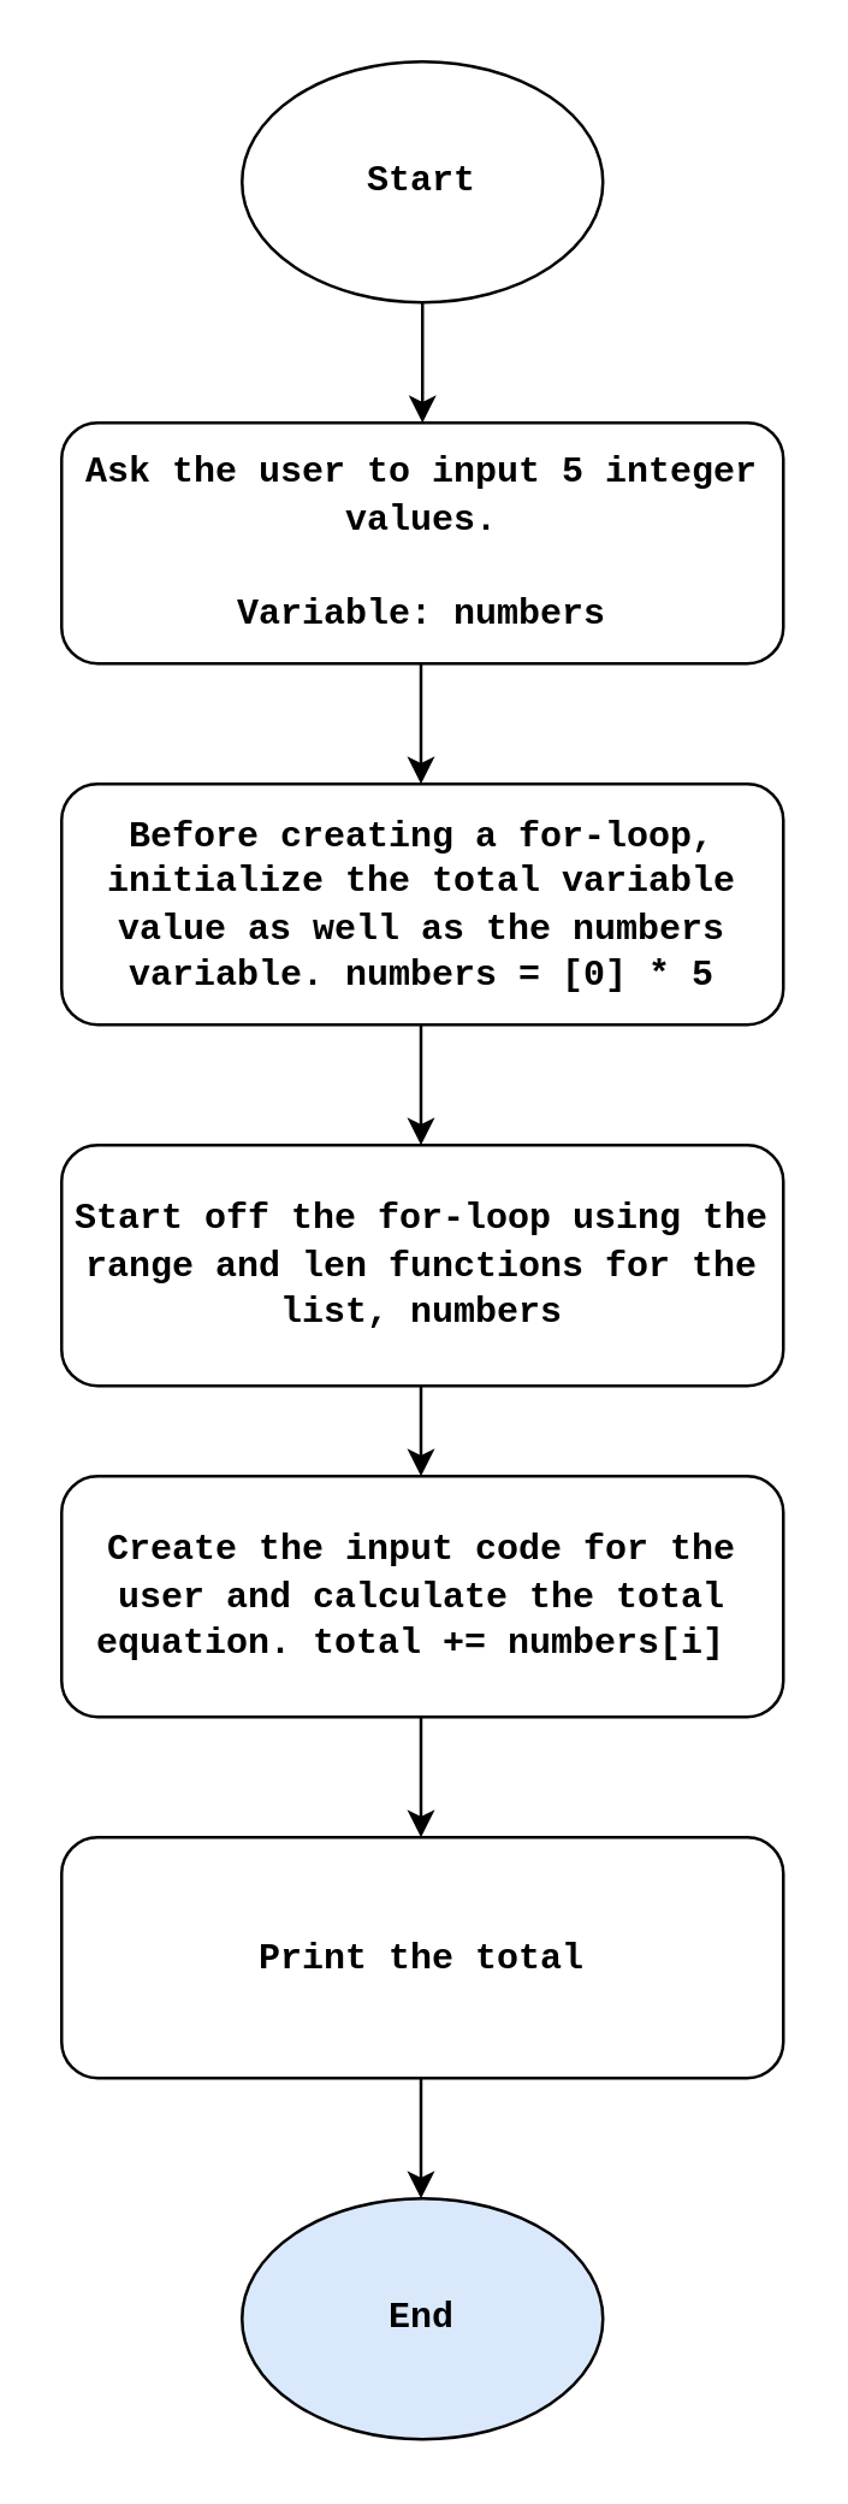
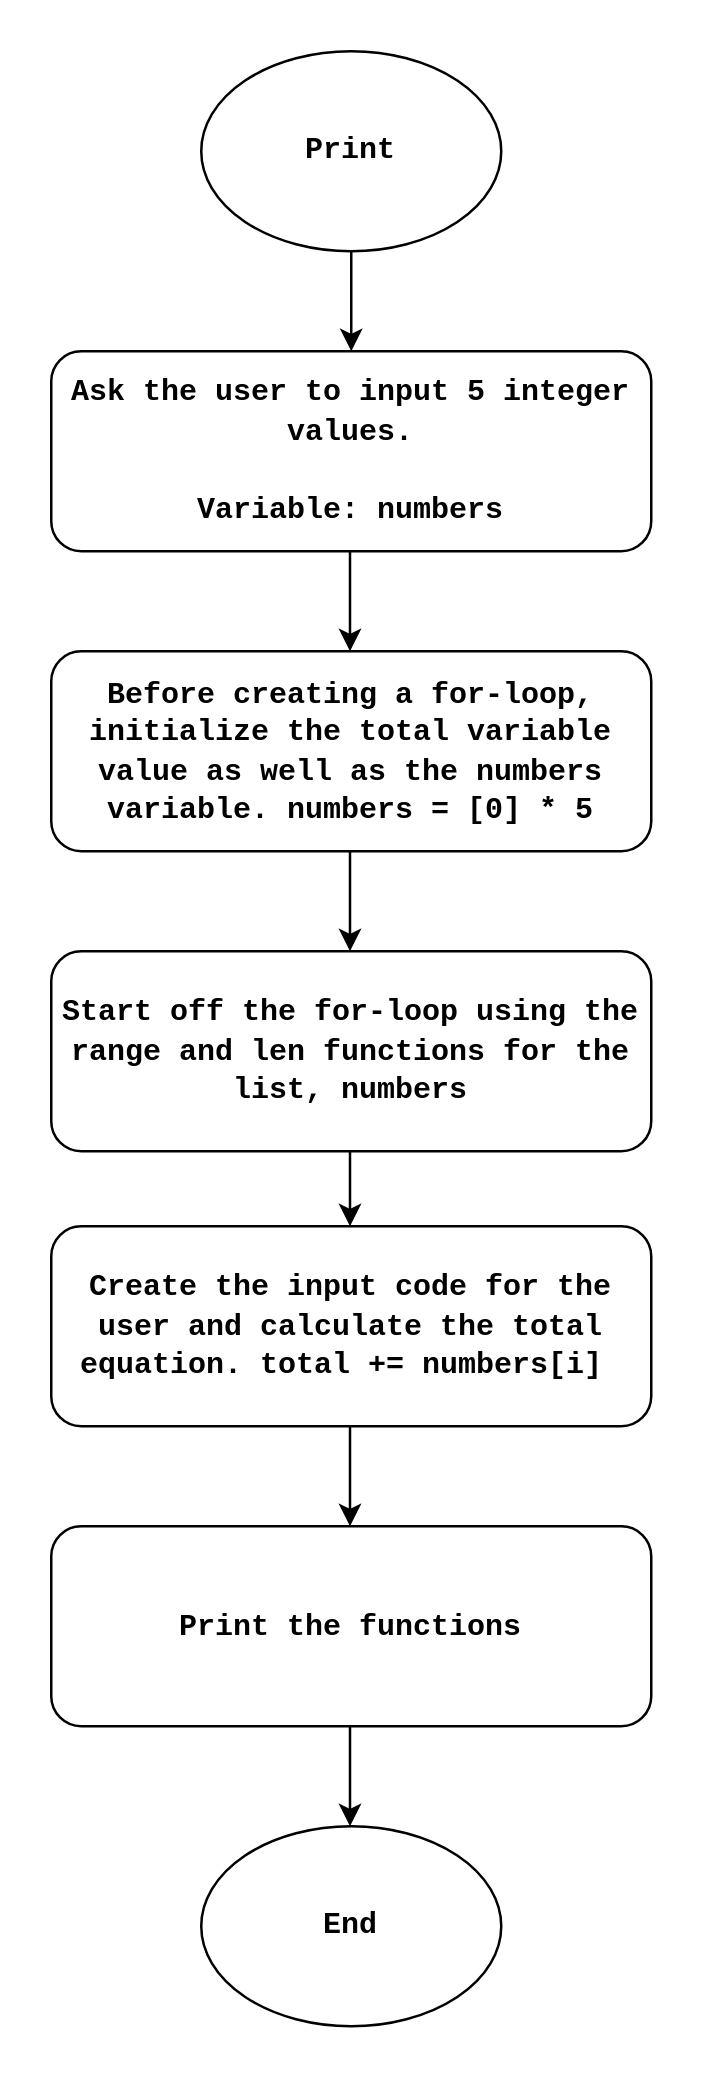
- <mxCell id="14" value="&lt;b&gt;Start&lt;/b&gt;" style="ellipse;whiteSpace=wrap;html=1;fontFamily=Courier New;" vertex="1" parent="1"><mxGeometry x="80" width="120" height="80" as="geometry" y="20" /></mxCell>
+ <mxCell id="14" value="&lt;b&gt;Print&lt;/b&gt;" style="ellipse;whiteSpace=wrap;html=1;fontFamily=Courier New;" vertex="1" parent="1"><mxGeometry x="80" width="120" height="80" as="geometry" y="20" /></mxCell>
- <mxCell id="12" value="&lt;h4&gt;&lt;font face=&quot;Courier New&quot;&gt;Print the total&lt;/font&gt;&lt;/h4&gt;" style="rounded=1;whiteSpace=wrap;html=1;" vertex="1" parent="1"><mxGeometry x="20" y="610" width="240" height="80" as="geometry" /></mxCell>
+ <mxCell id="12" value="&lt;h4&gt;&lt;font face=&quot;Courier New&quot;&gt;Print the functions&lt;/font&gt;&lt;/h4&gt;" style="rounded=1;whiteSpace=wrap;html=1;" vertex="1" parent="1"><mxGeometry x="20" y="610" width="240" height="80" as="geometry" /></mxCell>
- <mxCell id="11" value="&lt;h4&gt;End&lt;/h4&gt;" style="ellipse;whiteSpace=wrap;html=1;fontFamily=Courier New;fillColor=#dae8fc;" vertex="1" parent="1"><mxGeometry x="80" y="730" width="120" height="80" as="geometry" /></mxCell>
+ <mxCell id="11" value="&lt;h4&gt;End&lt;/h4&gt;" style="ellipse;whiteSpace=wrap;html=1;fontFamily=Courier New;" vertex="1" parent="1"><mxGeometry x="80" y="730" width="120" height="80" as="geometry" /></mxCell>
